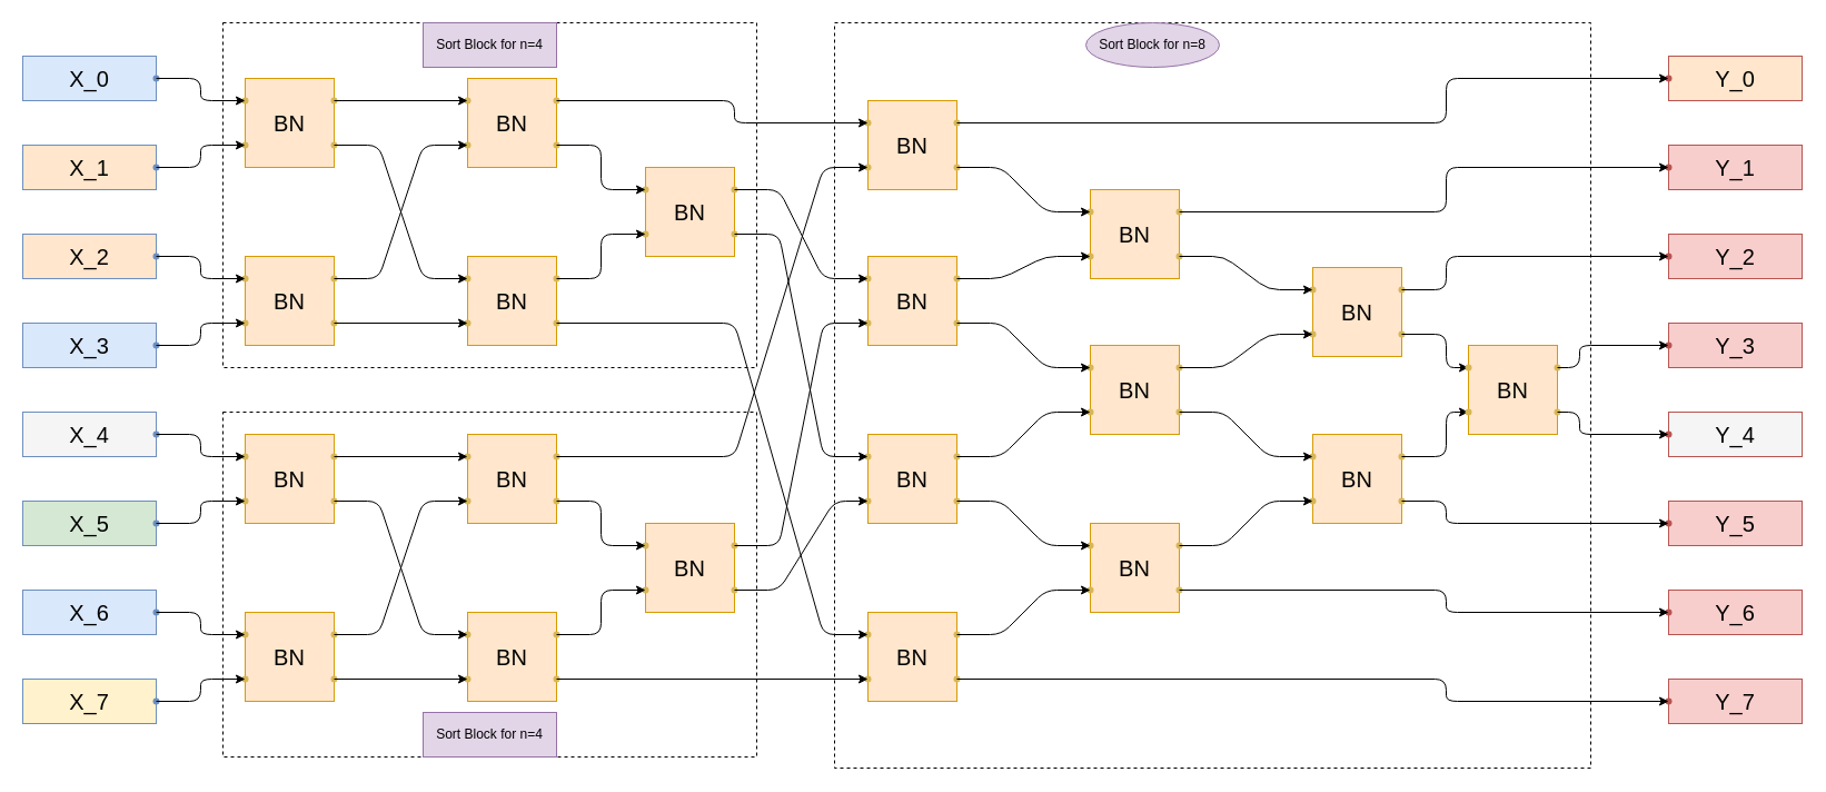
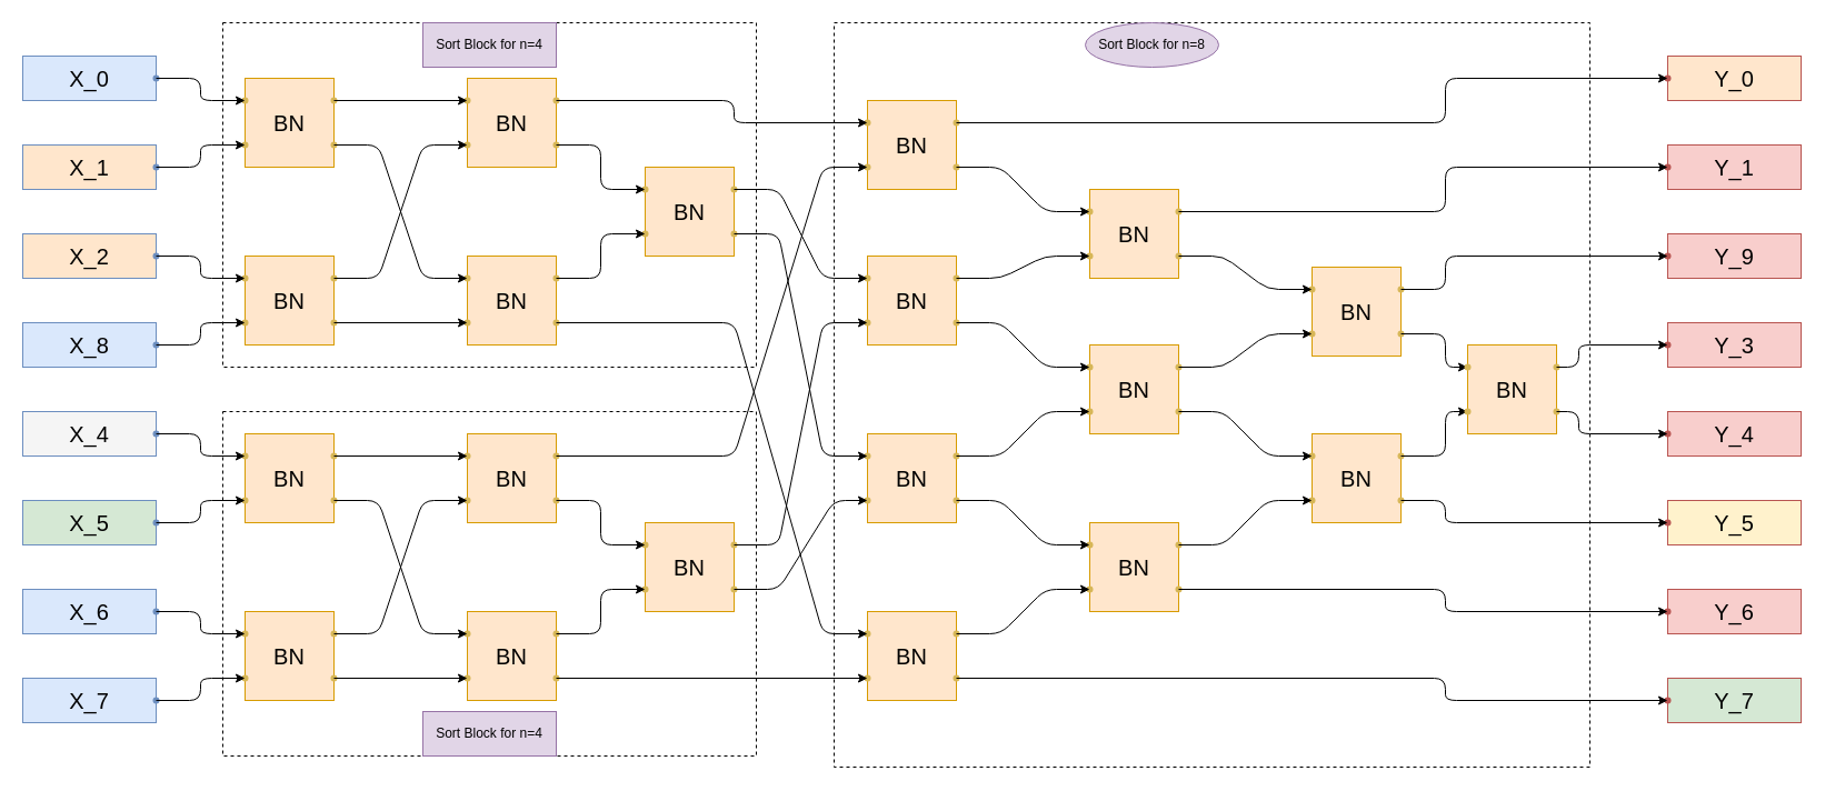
- <mxCell id="191" value="&lt;span style=&quot;font-size: 20px;&quot;&gt;Y_2&lt;/span&gt;" style="whiteSpace=wrap;html=1;fillColor=#f8cecc;strokeColor=#b85450;" parent="190" vertex="1"><mxGeometry x="10" width="120" height="40" as="geometry" /></mxCell>
+ <mxCell id="191" value="&lt;span style=&quot;font-size: 20px;&quot;&gt;Y_9&lt;/span&gt;" style="whiteSpace=wrap;html=1;fillColor=#f8cecc;strokeColor=#b85450;" parent="190" vertex="1"><mxGeometry x="10" width="120" height="40" as="geometry" /></mxCell>
- <mxCell id="28" value="&lt;font style=&quot;font-size: 20px;&quot;&gt;X_3&lt;/font&gt;" style="whiteSpace=wrap;html=1;fillColor=#dae8fc;strokeColor=#6c8ebf;" parent="27" vertex="1"><mxGeometry width="120" height="40" as="geometry" /></mxCell>
+ <mxCell id="28" value="&lt;font style=&quot;font-size: 20px;&quot;&gt;X_8&lt;/font&gt;" style="whiteSpace=wrap;html=1;fillColor=#dae8fc;strokeColor=#6c8ebf;" parent="27" vertex="1"><mxGeometry width="120" height="40" as="geometry" /></mxCell>
- <mxCell id="199" value="&lt;span style=&quot;font-size: 20px;&quot;&gt;Y_4&lt;/span&gt;" style="whiteSpace=wrap;html=1;fillColor=#f5f5f5;strokeColor=#b85450;" parent="198" vertex="1"><mxGeometry x="10" width="120" height="40" as="geometry" /></mxCell>
+ <mxCell id="199" value="&lt;span style=&quot;font-size: 20px;&quot;&gt;Y_4&lt;/span&gt;" style="whiteSpace=wrap;html=1;fillColor=#f8cecc;strokeColor=#b85450;" parent="198" vertex="1"><mxGeometry x="10" width="120" height="40" as="geometry" /></mxCell>
- <mxCell id="203" value="&lt;span style=&quot;font-size: 20px;&quot;&gt;Y_5&lt;/span&gt;" style="whiteSpace=wrap;html=1;fillColor=#f8cecc;strokeColor=#b85450;" parent="202" vertex="1"><mxGeometry x="10" width="120" height="40" as="geometry" /></mxCell>
+ <mxCell id="203" value="&lt;span style=&quot;font-size: 20px;&quot;&gt;Y_5&lt;/span&gt;" style="whiteSpace=wrap;html=1;fillColor=#fff2cc;strokeColor=#b85450;" parent="202" vertex="1"><mxGeometry x="10" width="120" height="40" as="geometry" /></mxCell>
- <mxCell id="80" value="&lt;font style=&quot;font-size: 20px;&quot;&gt;X_7&lt;/font&gt;" style="whiteSpace=wrap;html=1;fillColor=#fff2cc;strokeColor=#6c8ebf;" parent="79" vertex="1"><mxGeometry width="120" height="40" as="geometry" /></mxCell>
+ <mxCell id="80" value="&lt;font style=&quot;font-size: 20px;&quot;&gt;X_7&lt;/font&gt;" style="whiteSpace=wrap;html=1;fillColor=#dae8fc;strokeColor=#6c8ebf;" parent="79" vertex="1"><mxGeometry width="120" height="40" as="geometry" /></mxCell>
- <mxCell id="211" value="&lt;span style=&quot;font-size: 20px;&quot;&gt;Y_7&lt;/span&gt;" style="whiteSpace=wrap;html=1;fillColor=#f8cecc;strokeColor=#b85450;" parent="210" vertex="1"><mxGeometry x="10" width="120" height="40" as="geometry" /></mxCell>
+ <mxCell id="211" value="&lt;span style=&quot;font-size: 20px;&quot;&gt;Y_7&lt;/span&gt;" style="whiteSpace=wrap;html=1;fillColor=#d5e8d4;strokeColor=#b85450;" parent="210" vertex="1"><mxGeometry x="10" width="120" height="40" as="geometry" /></mxCell>
